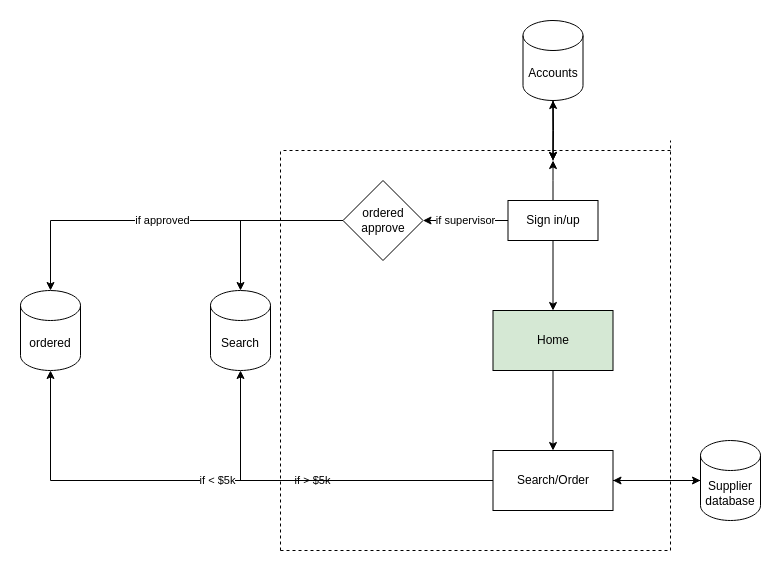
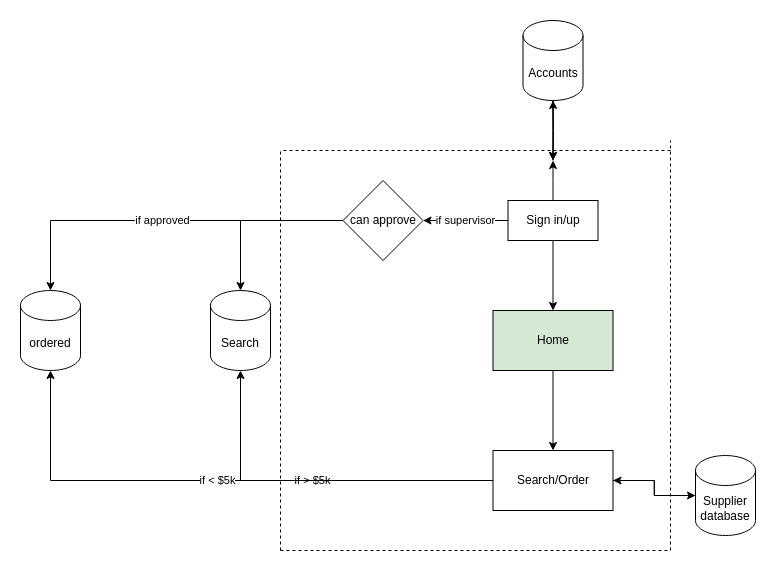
- <mxCell id="14" value="ordered approve" style="rhombus;whiteSpace=wrap;html=1;rounded=0;" vertex="1" parent="1"><mxGeometry x="342.5" y="180" width="80" height="80" as="geometry" /></mxCell>
+ <mxCell id="14" value="can approve" style="rhombus;whiteSpace=wrap;html=1;rounded=0;" vertex="1" parent="1"><mxGeometry x="342.5" y="180" width="80" height="80" as="geometry" /></mxCell>
- <mxCell id="22" value="Supplier database" style="shape=cylinder3;whiteSpace=wrap;html=1;boundedLbl=1;backgroundOutline=1;size=15;" vertex="1" parent="1"><mxGeometry x="700" y="440" width="60" height="80" as="geometry" /></mxCell>
+ <mxCell id="22" value="Supplier database" style="shape=cylinder3;whiteSpace=wrap;html=1;boundedLbl=1;backgroundOutline=1;size=15;" vertex="1" parent="1"><mxGeometry x="695" y="455" width="60" height="80" as="geometry" /></mxCell>
